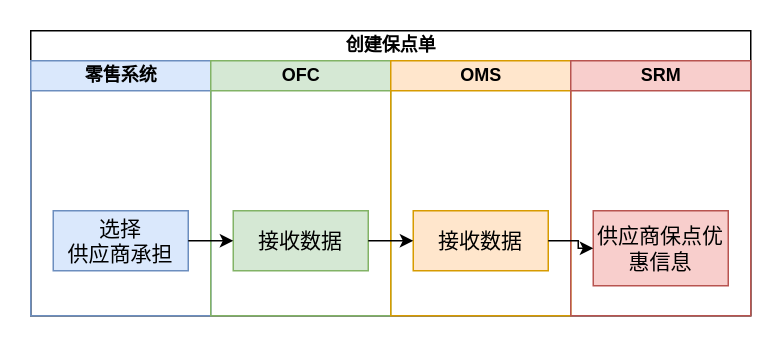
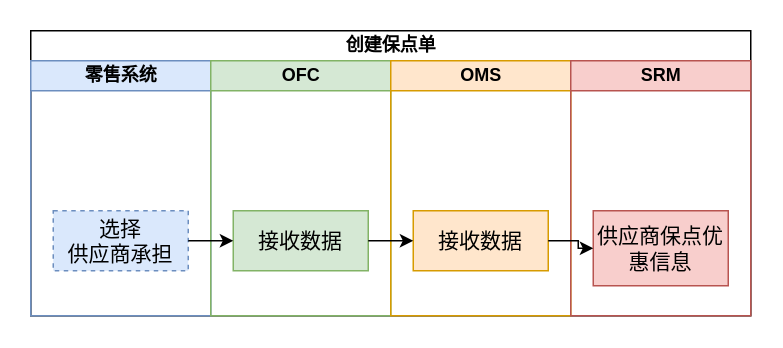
- <mxCell id="4" value="&lt;font style=&quot;font-size: 14px;&quot;&gt;选择&lt;br&gt;供应商承担&lt;/font&gt;" style="rounded=0;whiteSpace=wrap;html=1;fillColor=#dae8fc;strokeColor=#6c8ebf;" vertex="1" parent="3"><mxGeometry x="15" y="100" width="90" height="40" as="geometry" /></mxCell>
+ <mxCell id="4" value="&lt;font style=&quot;font-size: 14px;&quot;&gt;选择&lt;br&gt;供应商承担&lt;/font&gt;" style="rounded=0;whiteSpace=wrap;html=1;fillColor=#dae8fc;strokeColor=#6c8ebf;dashed=1;" vertex="1" parent="3"><mxGeometry x="15" y="100" width="90" height="40" as="geometry" /></mxCell>
